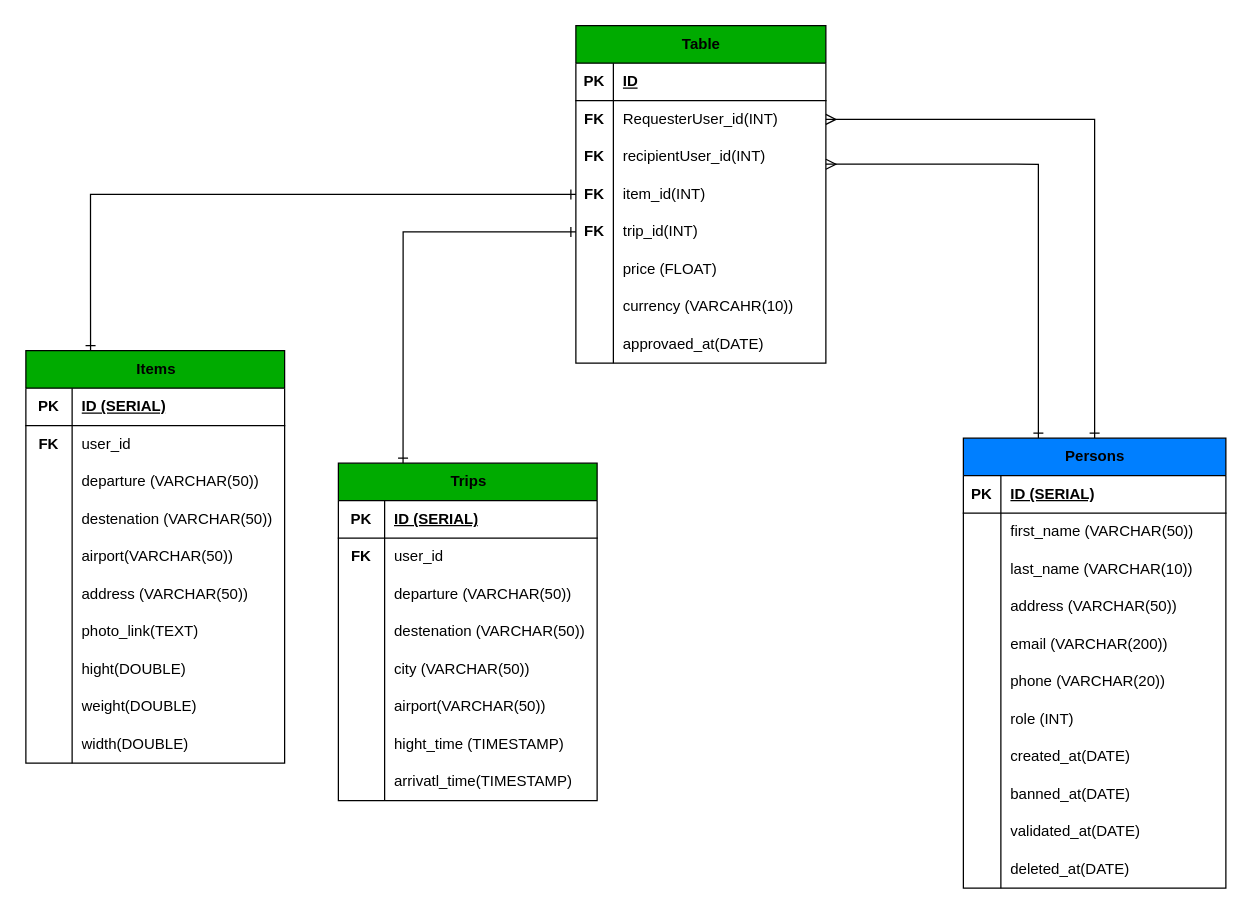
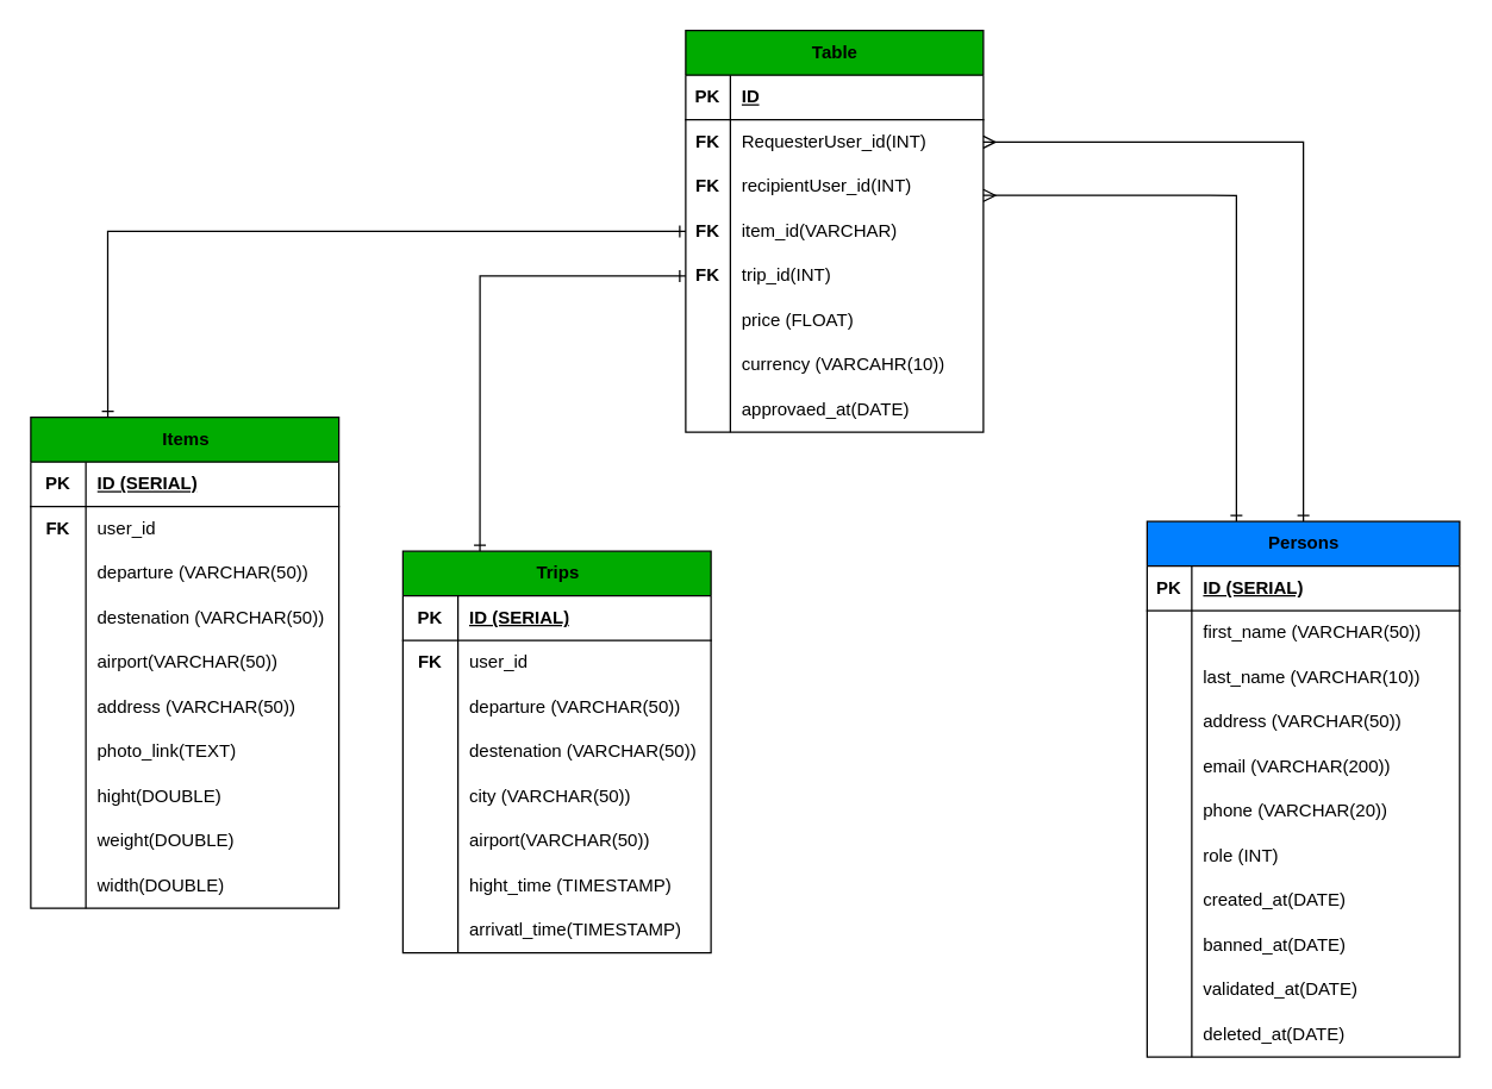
- <mxCell id="14" value="item_id(INT)" style="shape=partialRectangle;connectable=0;fillColor=none;top=0;left=0;bottom=0;right=0;align=left;spacingLeft=6;overflow=hidden;whiteSpace=wrap;html=1;" vertex="1" parent="12"><mxGeometry x="30" width="170" height="30" as="geometry"><mxRectangle width="170" height="30" as="alternateBounds" /></mxGeometry></mxCell>
+ <mxCell id="14" value="item_id(VARCHAR)" style="shape=partialRectangle;connectable=0;fillColor=none;top=0;left=0;bottom=0;right=0;align=left;spacingLeft=6;overflow=hidden;whiteSpace=wrap;html=1;" vertex="1" parent="12"><mxGeometry x="30" width="170" height="30" as="geometry"><mxRectangle width="170" height="30" as="alternateBounds" /></mxGeometry></mxCell>
